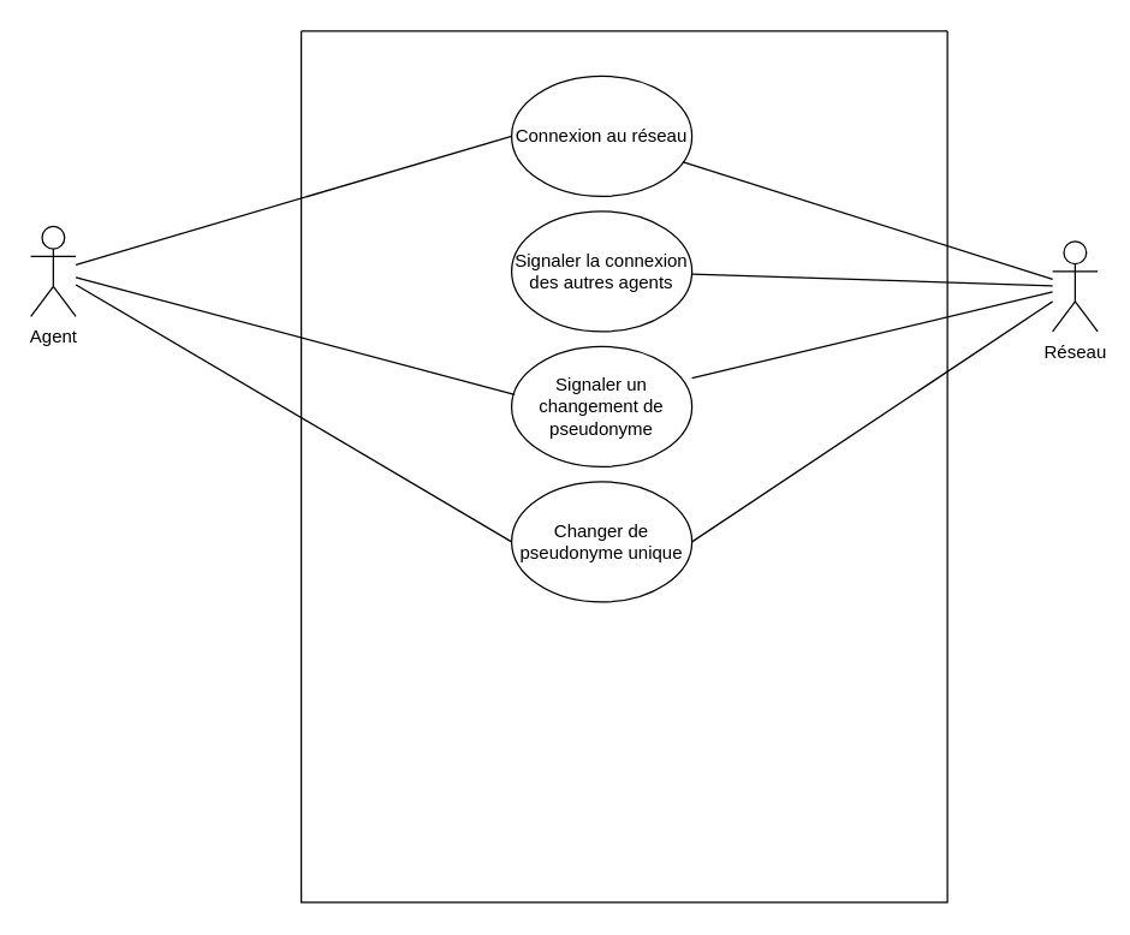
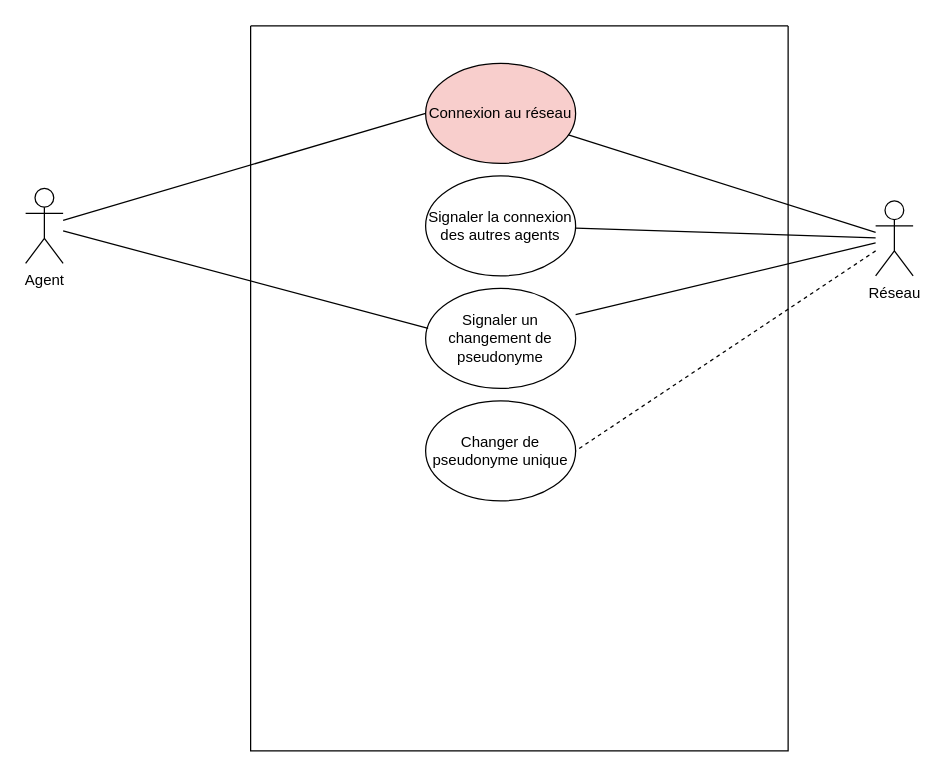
- <mxCell id="5" value="Connexion au réseau" style="ellipse;whiteSpace=wrap;html=1;" vertex="1" parent="3"><mxGeometry x="140" y="30" width="120" height="80" as="geometry" /></mxCell>
+ <mxCell id="5" value="Connexion au réseau" style="ellipse;whiteSpace=wrap;html=1;fillColor=#f8cecc;" vertex="1" parent="3"><mxGeometry x="140" y="30" width="120" height="80" as="geometry" /></mxCell>
- <mxCell id="11" style="rounded=0;orthogonalLoop=1;jettySize=auto;html=1;endArrow=none;endFill=0;entryX=0;entryY=0.5;entryDx=0;entryDy=0;" edge="1" parent="1" source="2" target="6"><mxGeometry relative="1" as="geometry"><mxPoint x="50" y="172" as="sourcePoint" /><mxPoint x="267" y="248" as="targetPoint" /></mxGeometry></mxCell>
- <mxCell id="15" style="rounded=0;orthogonalLoop=1;jettySize=auto;html=1;endArrow=none;endFill=0;entryX=1;entryY=0.5;entryDx=0;entryDy=0;" edge="1" parent="1" source="8" target="6"><mxGeometry relative="1" as="geometry"><mxPoint x="60" y="160" as="sourcePoint" /><mxPoint x="368" y="372" as="targetPoint" /></mxGeometry></mxCell>
+ <mxCell id="15" style="rounded=0;orthogonalLoop=1;jettySize=auto;html=1;endArrow=none;endFill=0;entryX=1;entryY=0.5;entryDx=0;entryDy=0;dashed=1;" edge="1" parent="1" source="8" target="6"><mxGeometry relative="1" as="geometry"><mxPoint x="60" y="160" as="sourcePoint" /><mxPoint x="368" y="372" as="targetPoint" /></mxGeometry></mxCell>
